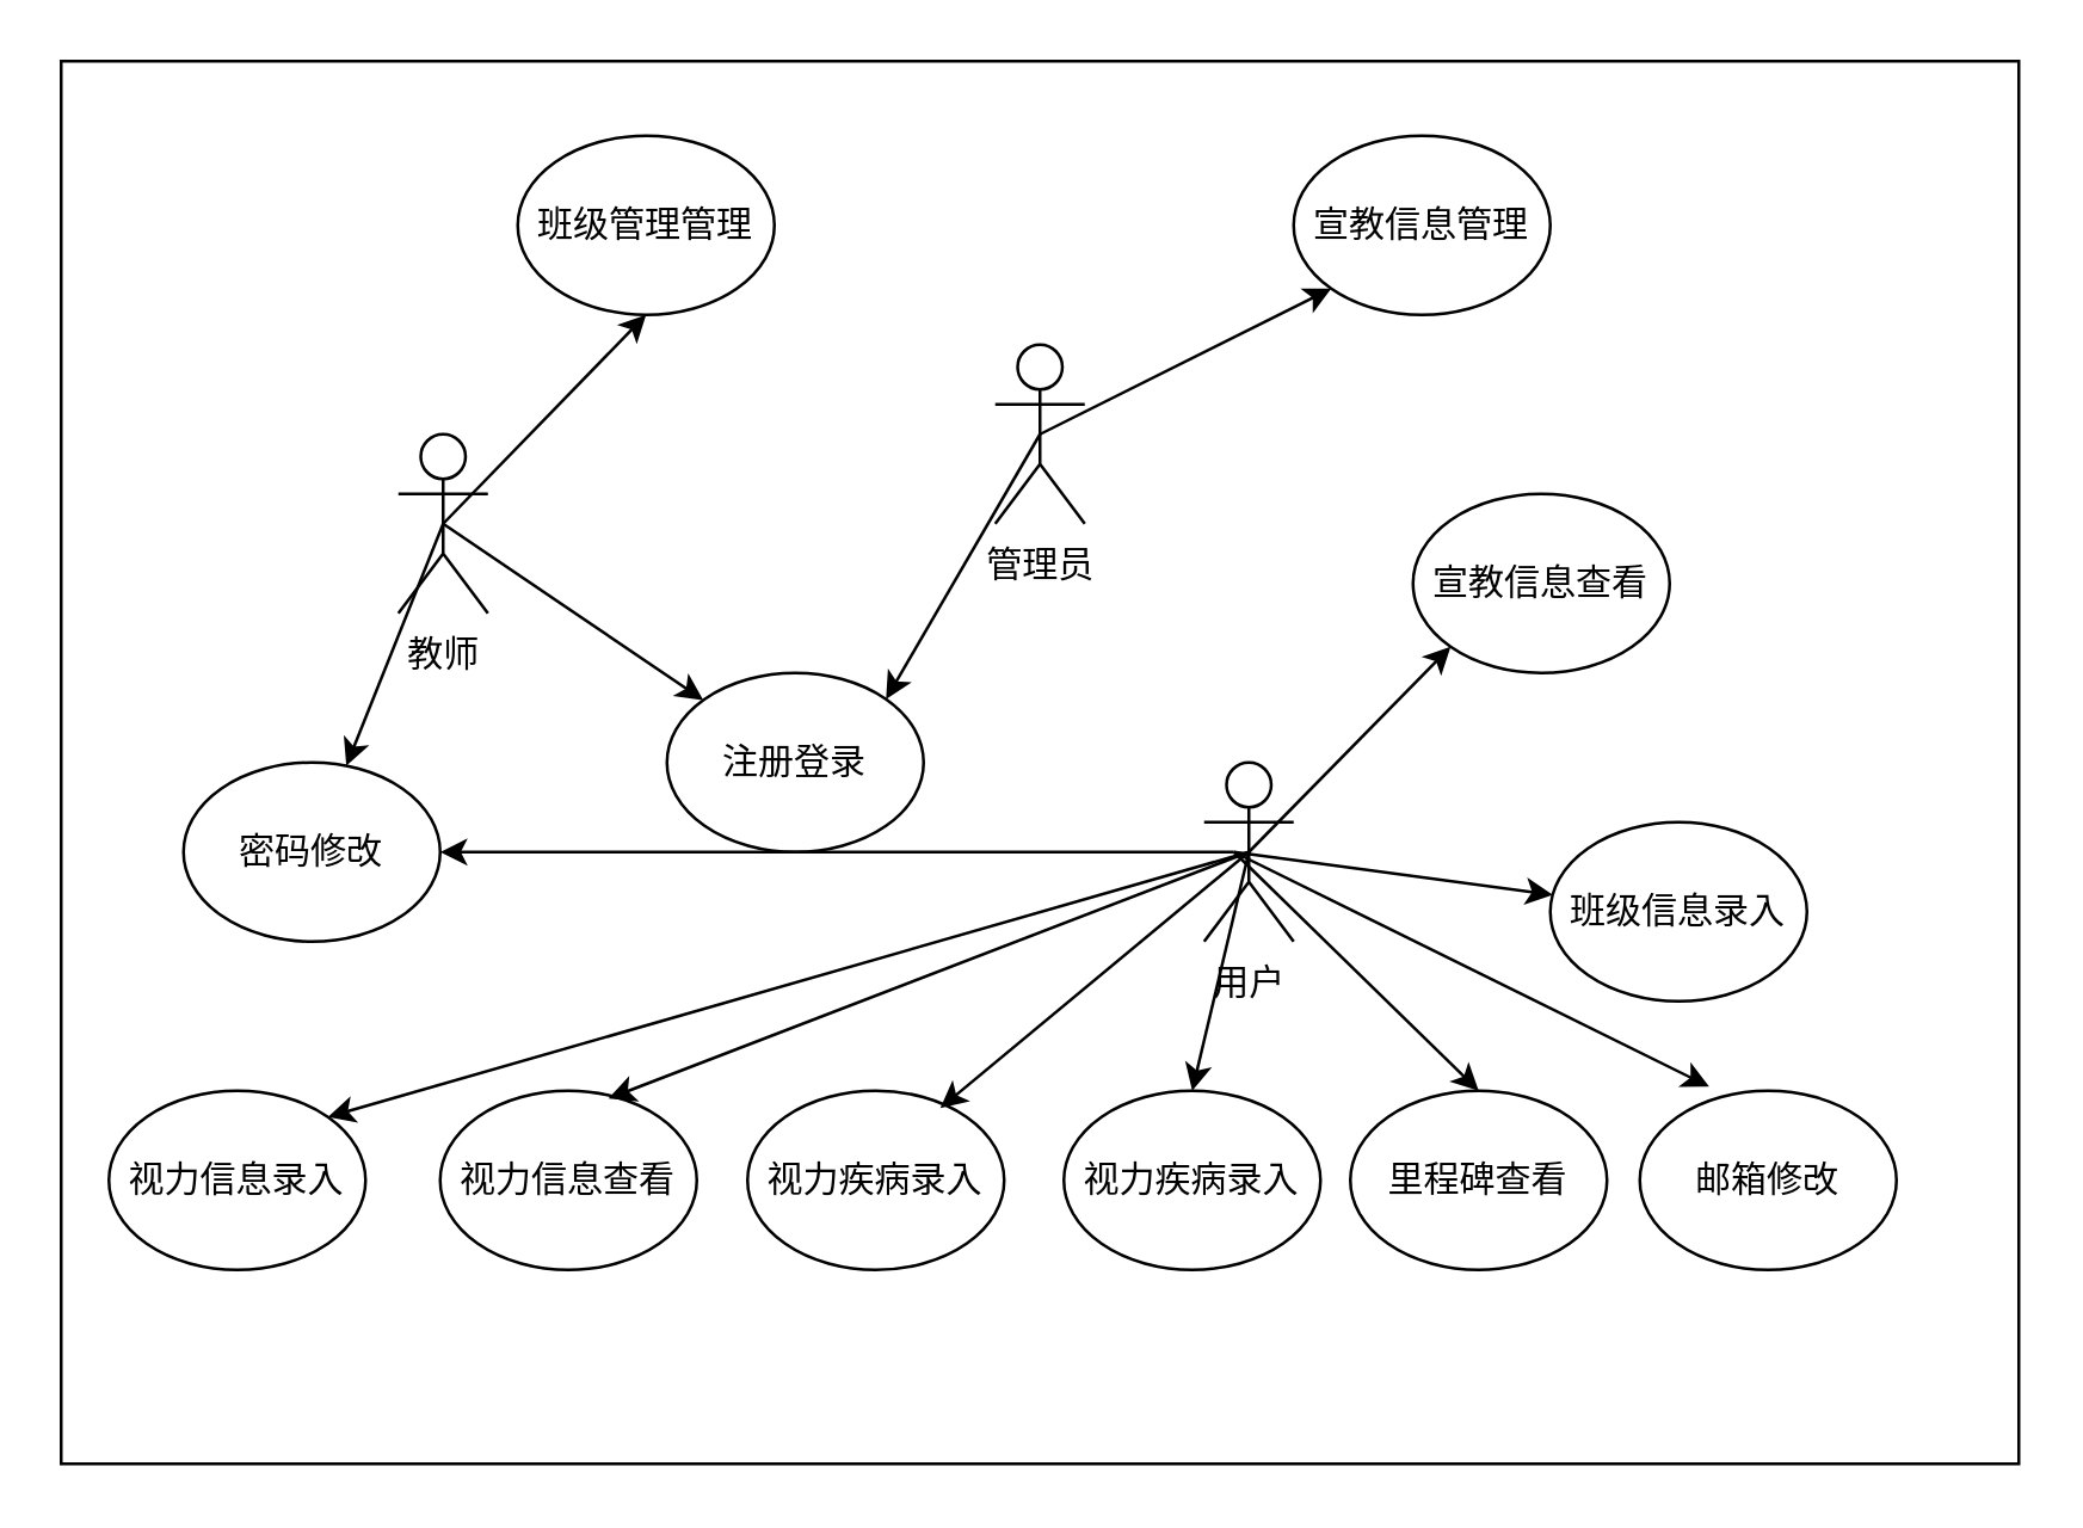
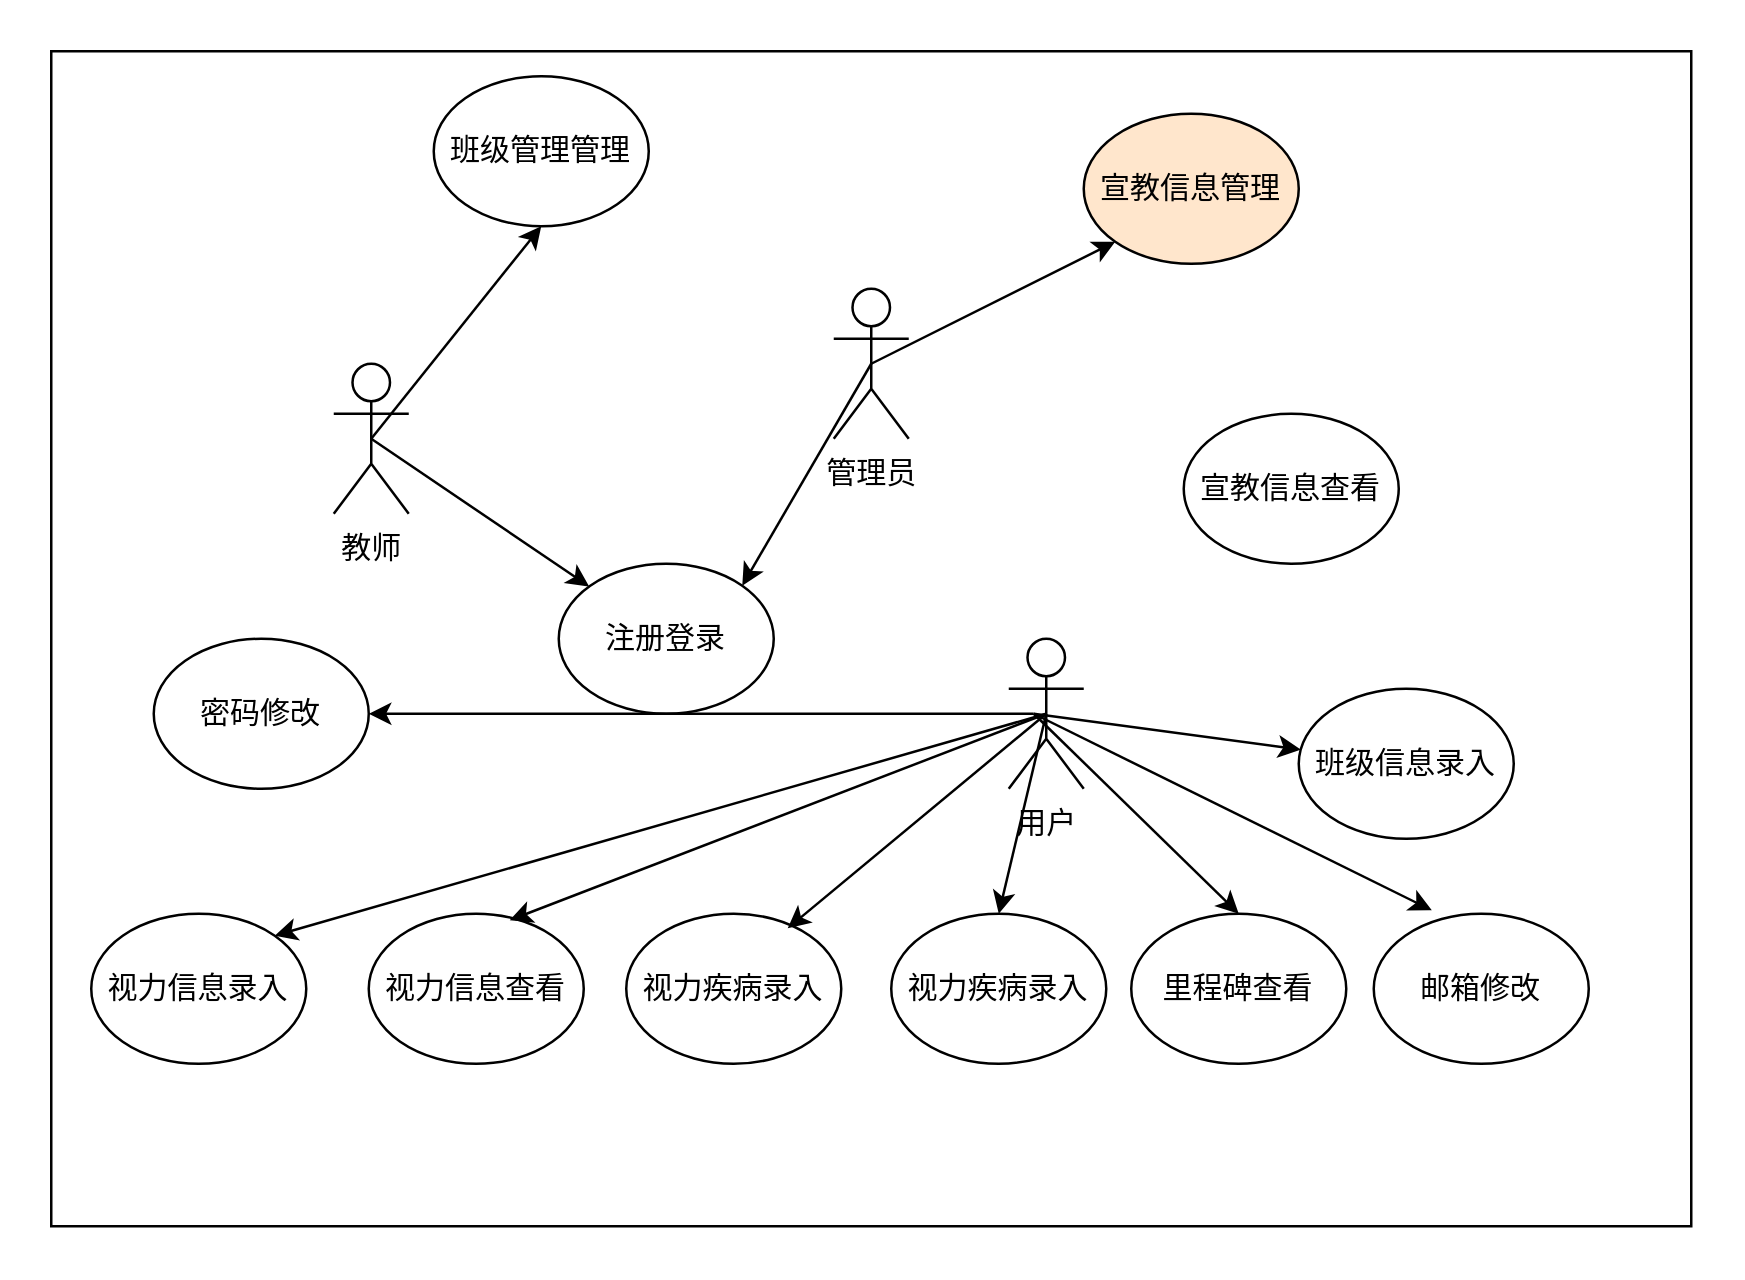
- <mxCell id="10" value="班级管理管理" style="ellipse;whiteSpace=wrap;html=1;" vertex="1" parent="1"><mxGeometry x="173" y="45" width="86" height="60" as="geometry" /></mxCell>
+ <mxCell id="10" value="班级管理管理" style="ellipse;whiteSpace=wrap;html=1;" vertex="1" parent="1"><mxGeometry x="173" y="30" width="86" height="60" as="geometry" /></mxCell>
- <mxCell id="9" value="宣教信息管理" style="ellipse;whiteSpace=wrap;html=1;" vertex="1" parent="1"><mxGeometry x="433" y="45" width="86" height="60" as="geometry" /></mxCell>
+ <mxCell id="9" value="宣教信息管理" style="ellipse;whiteSpace=wrap;html=1;fillColor=#ffe6cc;" vertex="1" parent="1"><mxGeometry x="433" y="45" width="86" height="60" as="geometry" /></mxCell>
- <mxCell id="22" value="" style="endArrow=classic;html=1;rounded=0;exitX=0.5;exitY=0.5;exitDx=0;exitDy=0;exitPerimeter=0;" edge="1" parent="1" source="5" target="21"><mxGeometry width="50" height="50" relative="1" as="geometry"><mxPoint x="53" y="255" as="sourcePoint" /><mxPoint x="103" y="205" as="targetPoint" /></mxGeometry></mxCell>
- <mxCell id="26" value="" style="endArrow=classic;html=1;rounded=0;entryX=0;entryY=1;entryDx=0;entryDy=0;exitX=0.5;exitY=0.5;exitDx=0;exitDy=0;exitPerimeter=0;" edge="1" parent="1" source="3" target="14"><mxGeometry width="50" height="50" relative="1" as="geometry"><mxPoint x="413" y="285" as="sourcePoint" /><mxPoint x="313" y="280" as="targetPoint" /></mxGeometry></mxCell>
